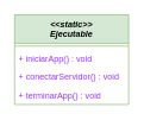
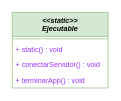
- <mxCell id="4" value="+ iniciarApp() : void" style="text;align=left;verticalAlign=top;spacingLeft=4;spacingRight=4;overflow=hidden;rotatable=0;points=[[0,0.5],[1,0.5]];portConstraint=eastwest;fontColor=#9933FF;" parent="2" vertex="1"><mxGeometry y="48" width="160" height="26" as="geometry" /></mxCell>
+ <mxCell id="4" value="+ static() : void" style="text;align=left;verticalAlign=top;spacingLeft=4;spacingRight=4;overflow=hidden;rotatable=0;points=[[0,0.5],[1,0.5]];portConstraint=eastwest;fontColor=#9933FF;" parent="2" vertex="1"><mxGeometry y="48" width="160" height="26" as="geometry" /></mxCell>
